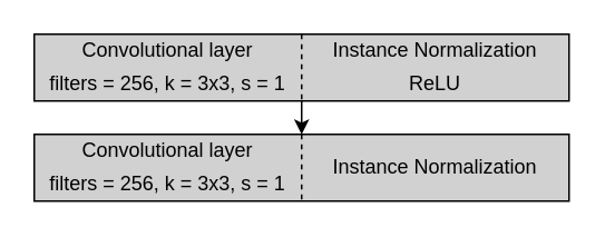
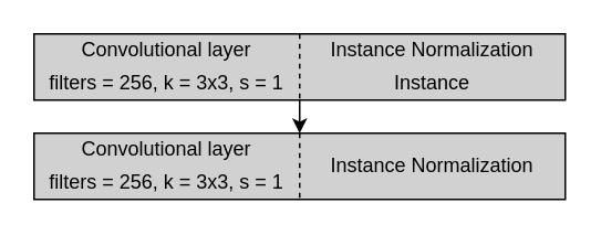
- <mxCell id="7" value="ReLU" style="text;html=1;strokeColor=none;fillColor=none;align=center;verticalAlign=middle;whiteSpace=wrap;rounded=0;" vertex="1" parent="1"><mxGeometry x="180" y="40" width="160" height="20" as="geometry" /></mxCell>
+ <mxCell id="7" value="Instance" style="text;html=1;strokeColor=none;fillColor=none;align=center;verticalAlign=middle;whiteSpace=wrap;rounded=0;" vertex="1" parent="1"><mxGeometry x="180" y="40" width="160" height="20" as="geometry" /></mxCell>
